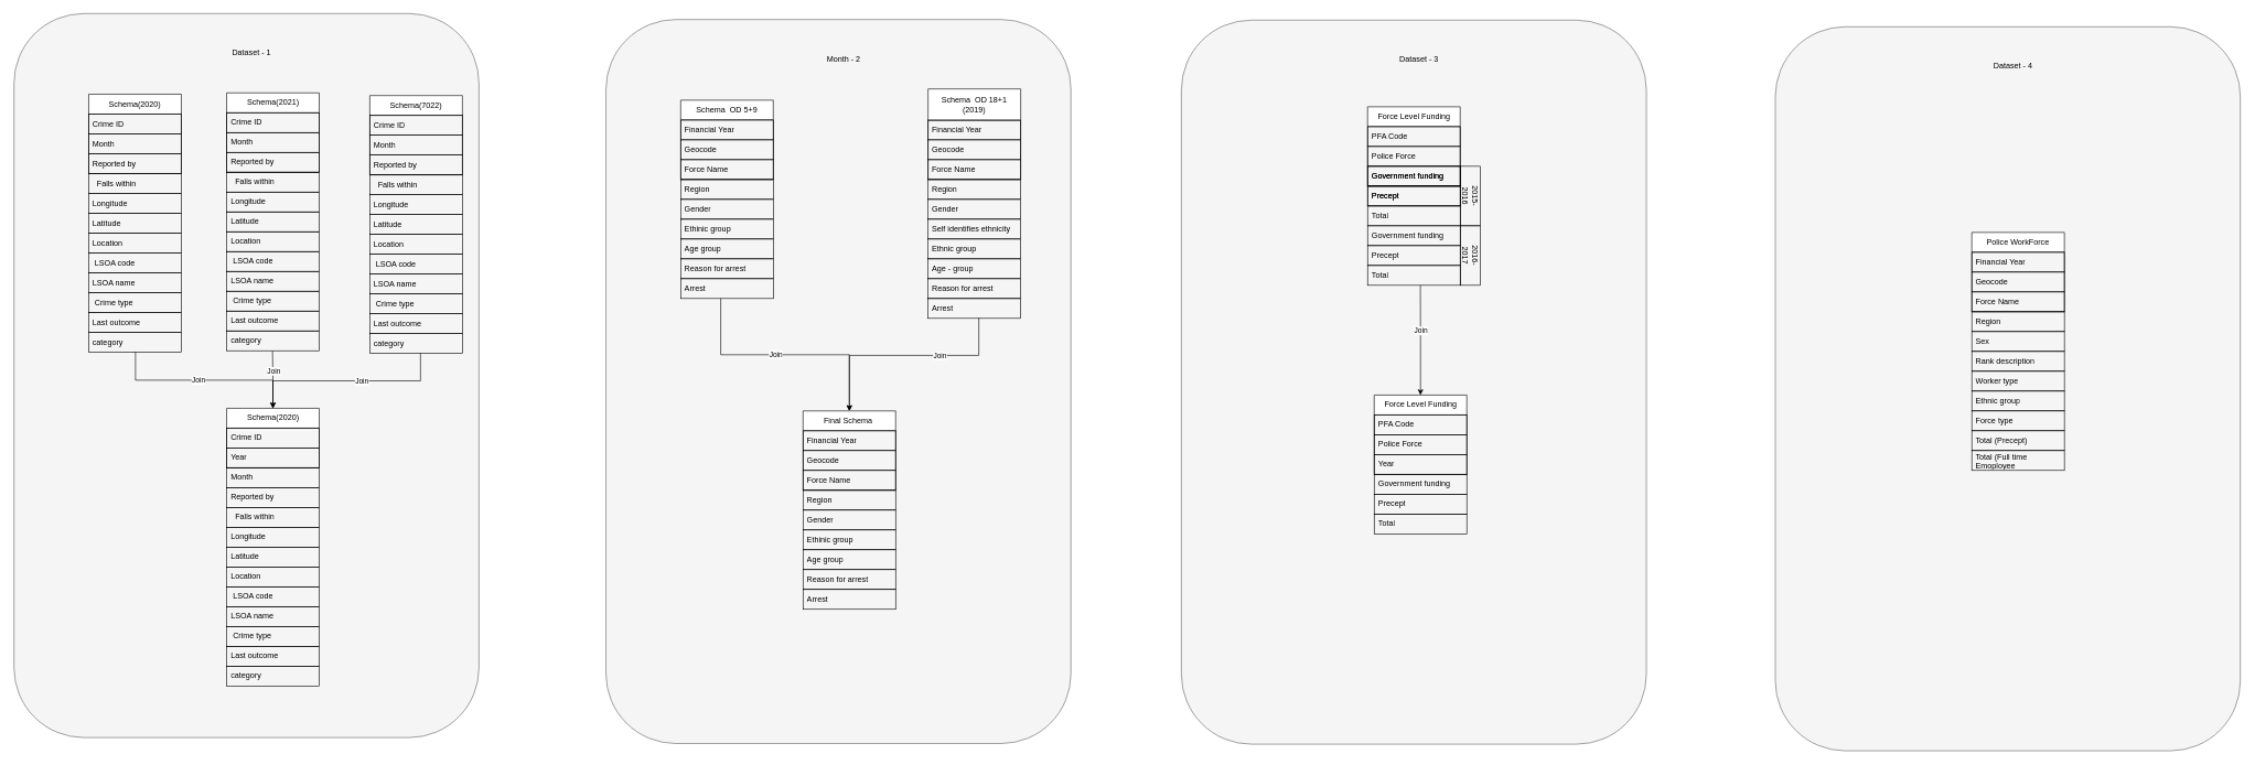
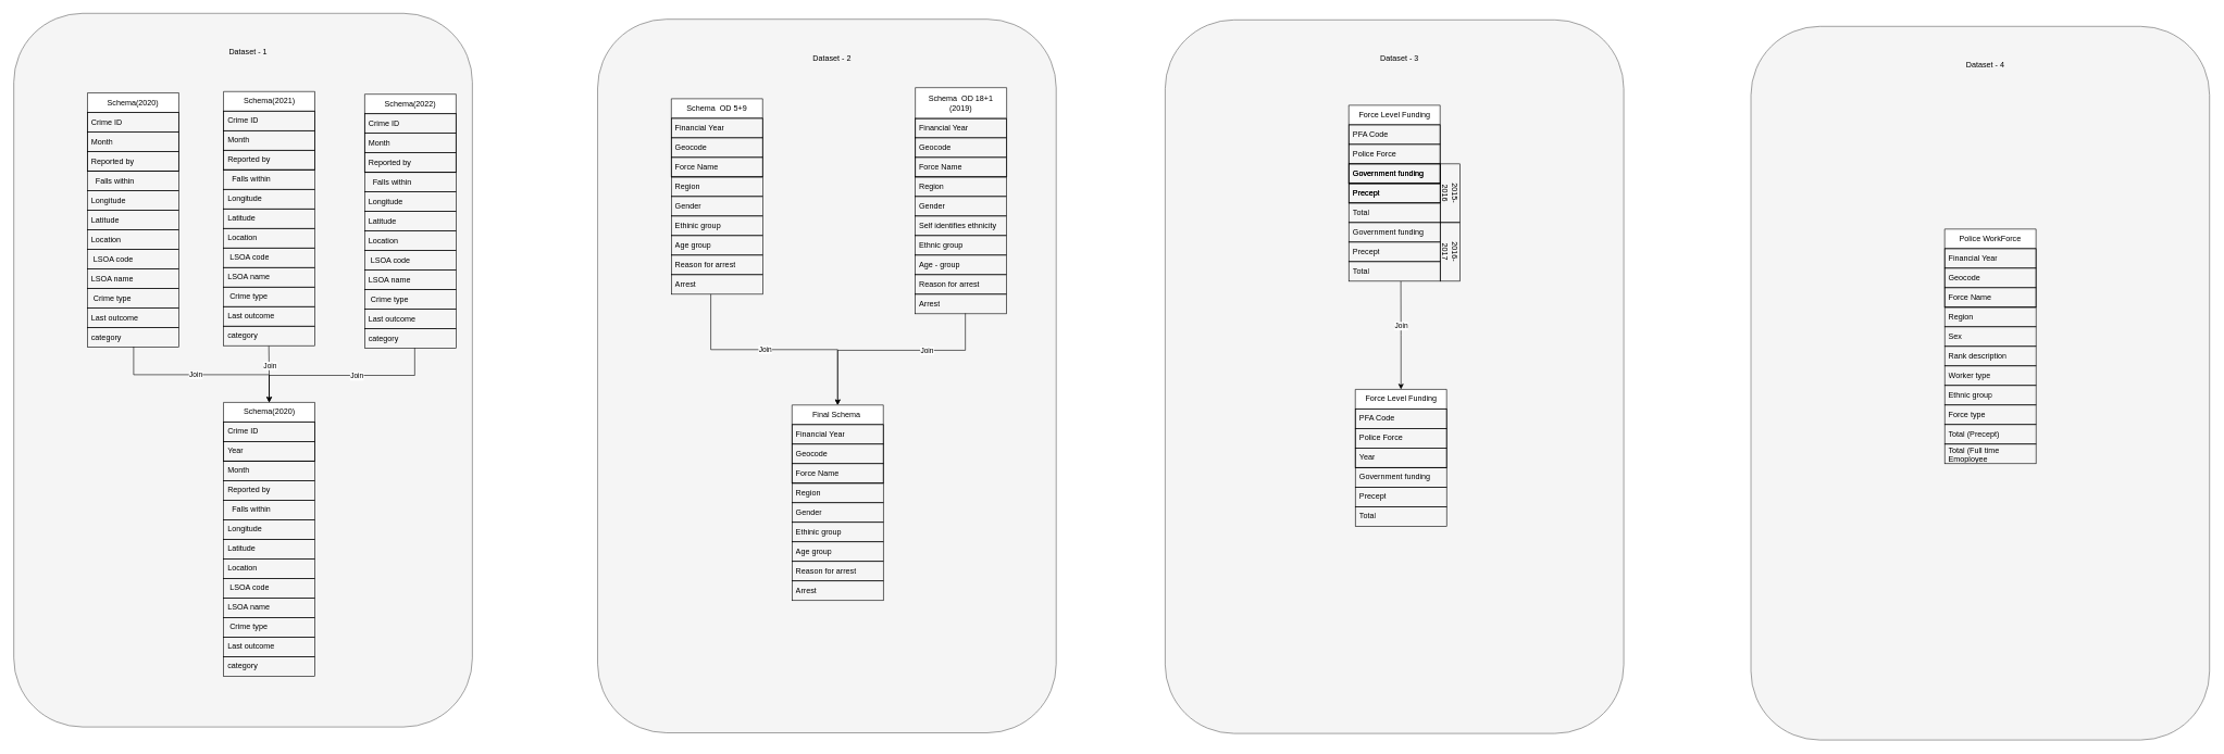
- <mxCell id="66" value="Month - 2" style="text;html=1;strokeColor=none;fillColor=none;align=center;verticalAlign=middle;whiteSpace=wrap;rounded=0;container=0;" vertex="1" parent="1"><mxGeometry x="1192" y="74" width="165" height="30" as="geometry" /></mxCell>
+ <mxCell id="66" value="Dataset - 2" style="text;html=1;strokeColor=none;fillColor=none;align=center;verticalAlign=middle;whiteSpace=wrap;rounded=0;container=0;" vertex="1" parent="1"><mxGeometry x="1192" y="74" width="165" height="30" as="geometry" /></mxCell>
- <mxCell id="38" value="Schema(7022)" style="swimlane;fontStyle=0;childLayout=stackLayout;horizontal=1;startSize=30;horizontalStack=0;resizeParent=1;resizeParentMax=0;resizeLast=0;collapsible=1;marginBottom=0;whiteSpace=wrap;html=1;container=0;" vertex="1" parent="1"><mxGeometry x="558" y="144" width="140" height="120" as="geometry" /></mxCell>
+ <mxCell id="38" value="Schema(2022)" style="swimlane;fontStyle=0;childLayout=stackLayout;horizontal=1;startSize=30;horizontalStack=0;resizeParent=1;resizeParentMax=0;resizeLast=0;collapsible=1;marginBottom=0;whiteSpace=wrap;html=1;container=0;" vertex="1" parent="1"><mxGeometry x="558" y="144" width="140" height="120" as="geometry" /></mxCell>
